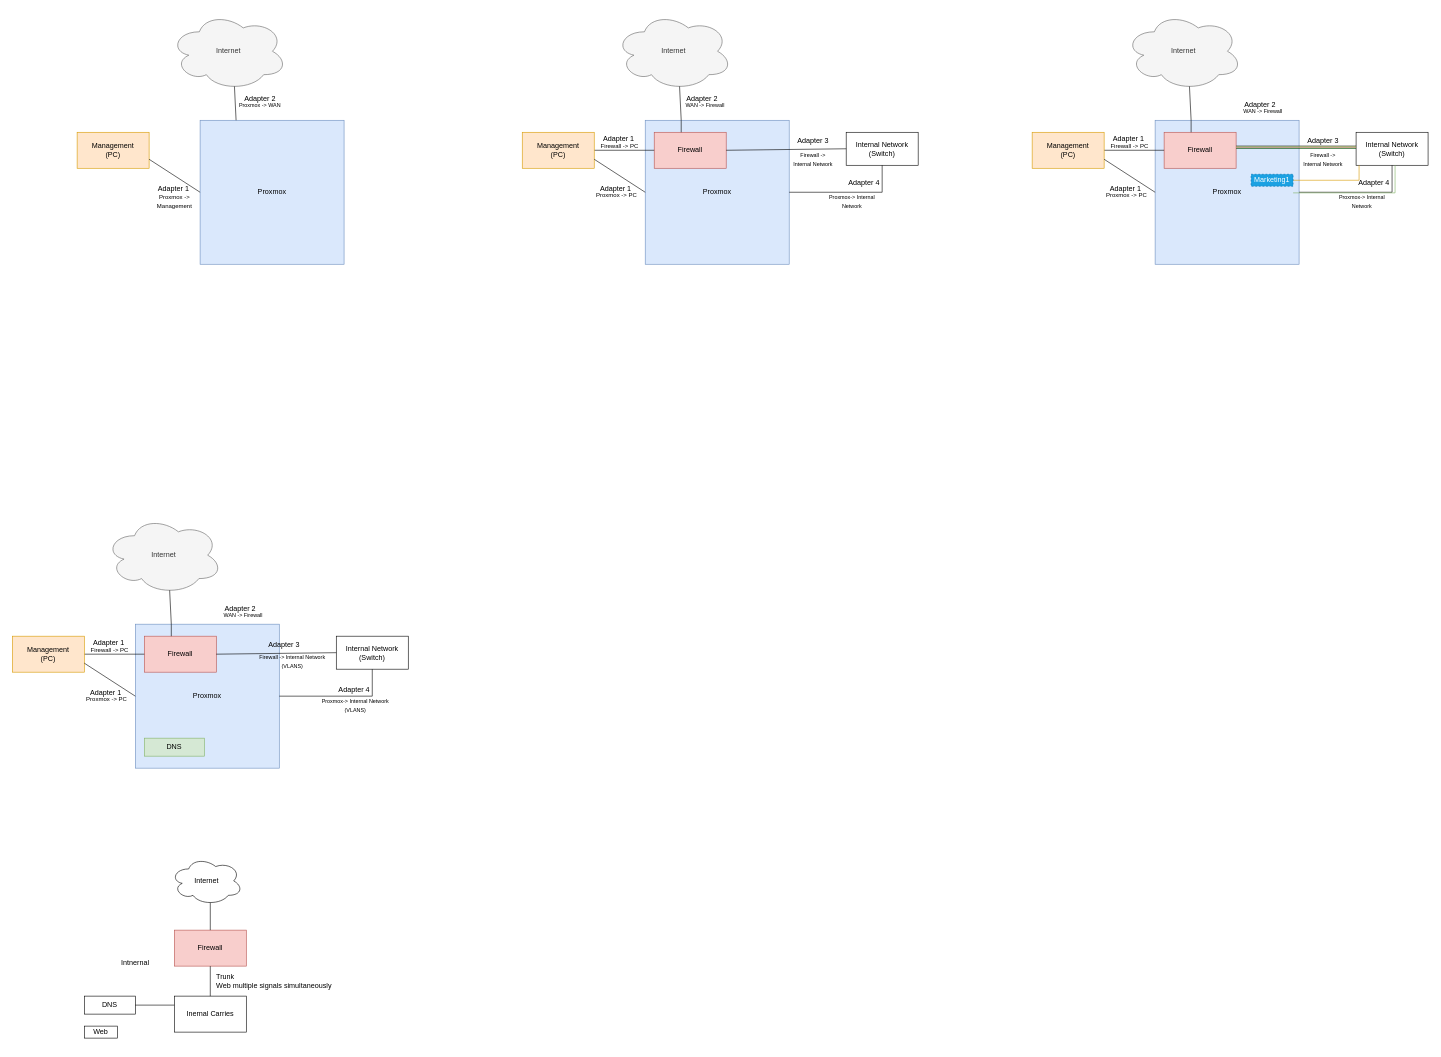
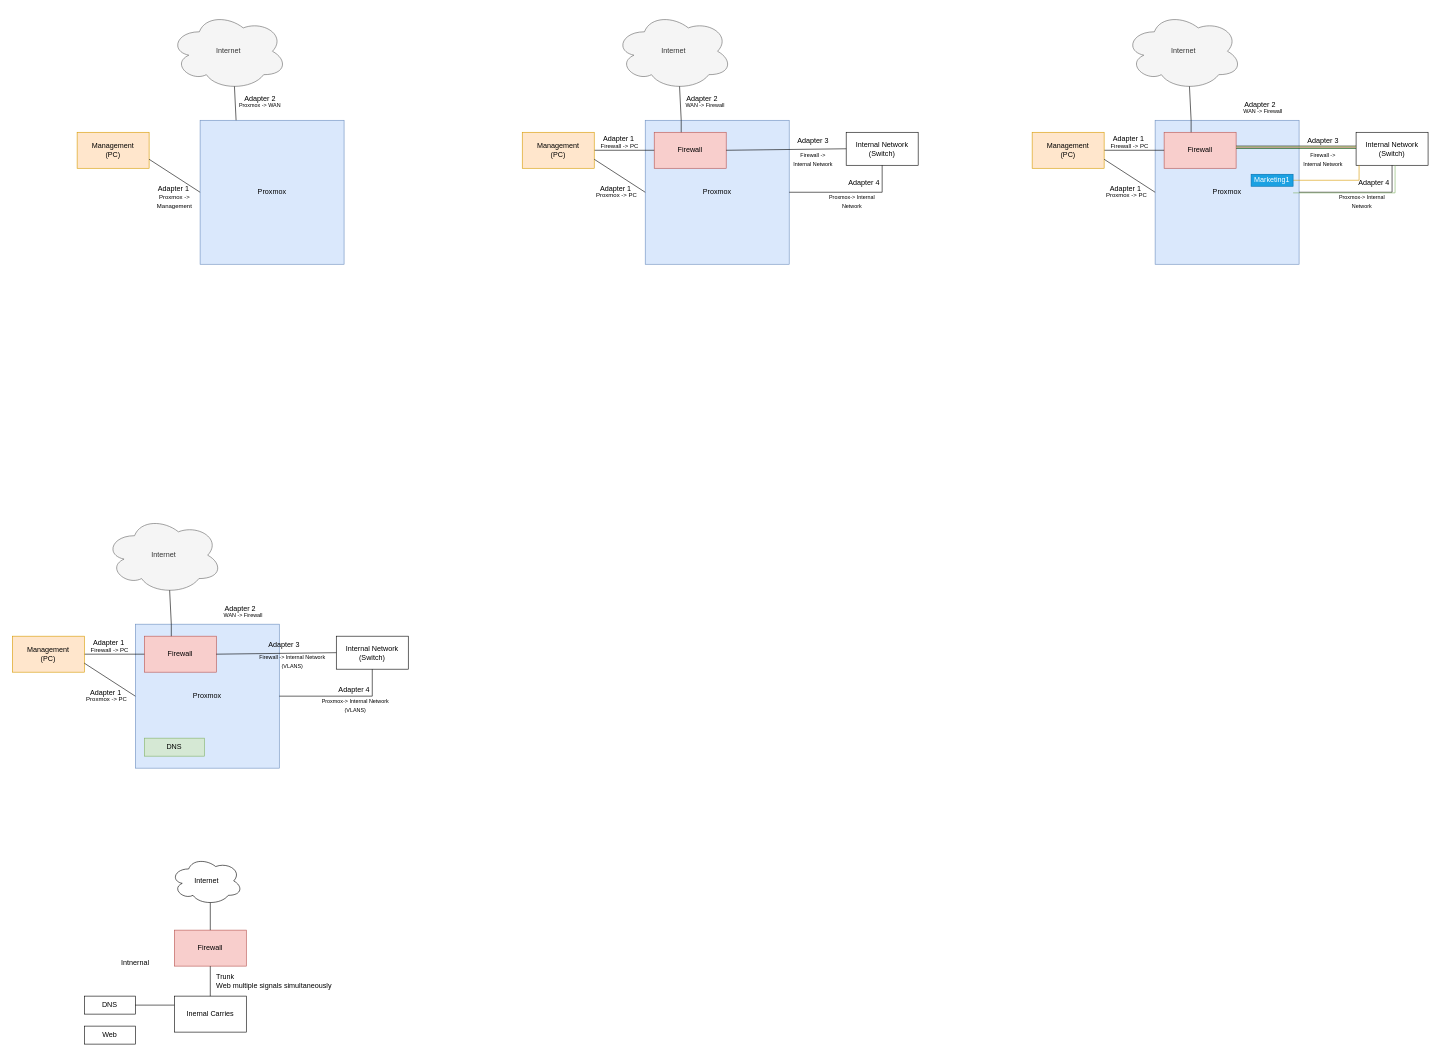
- <mxCell id="108" value="Marketing1" style="rounded=0;whiteSpace=wrap;html=1;fillColor=#1ba1e2;strokeColor=#006EAF;fontColor=#ffffff;dashed=1;" vertex="1" parent="1"><mxGeometry x="2085" y="290" width="70" height="20" as="geometry" /></mxCell>
+ <mxCell id="108" value="Marketing1" style="rounded=0;whiteSpace=wrap;html=1;fillColor=#1ba1e2;strokeColor=#006EAF;fontColor=#ffffff;" vertex="1" parent="1"><mxGeometry x="2085" y="290" width="70" height="20" as="geometry" /></mxCell>
- <mxCell id="101" value="Web" style="rounded=0;whiteSpace=wrap;html=1;" parent="1" vertex="1"><mxGeometry x="140" y="1710" width="55" height="20" as="geometry" /></mxCell>
+ <mxCell id="101" value="Web" style="rounded=0;whiteSpace=wrap;html=1;" parent="1" vertex="1"><mxGeometry x="140" y="1710" width="85" height="30" as="geometry" /></mxCell>
